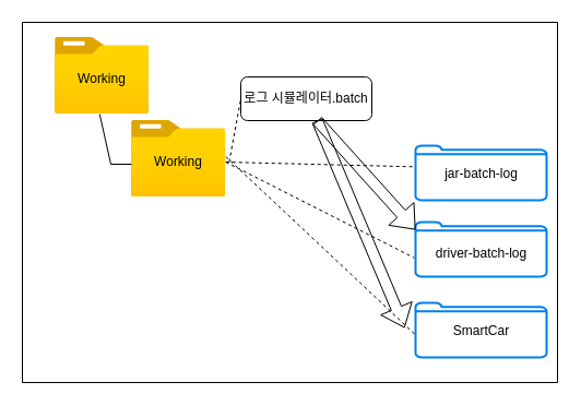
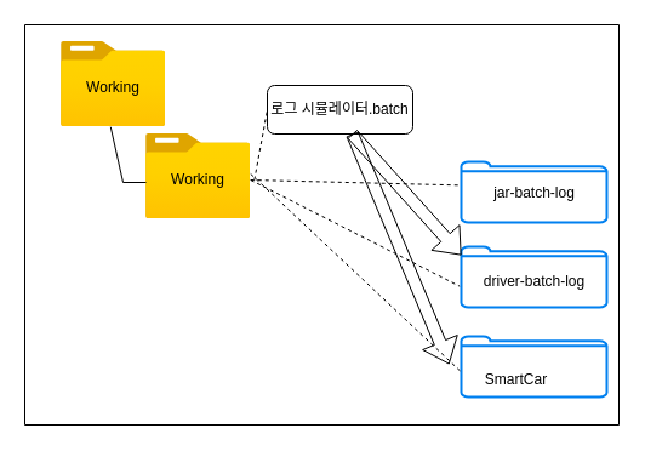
- <mxCell id="16" value="SmartCar" style="text;html=1;align=center;verticalAlign=middle;resizable=0;points=[];autosize=1;strokeColor=none;" vertex="1" parent="2"><mxGeometry x="385" y="273" width="70" height="20" as="geometry" /></mxCell>
+ <mxCell id="16" value="SmartCar" style="text;html=1;align=center;verticalAlign=middle;resizable=0;points=[];autosize=1;strokeColor=none;" vertex="1" parent="2"><mxGeometry x="370" y="283" width="70" height="20" as="geometry" /></mxCell>
